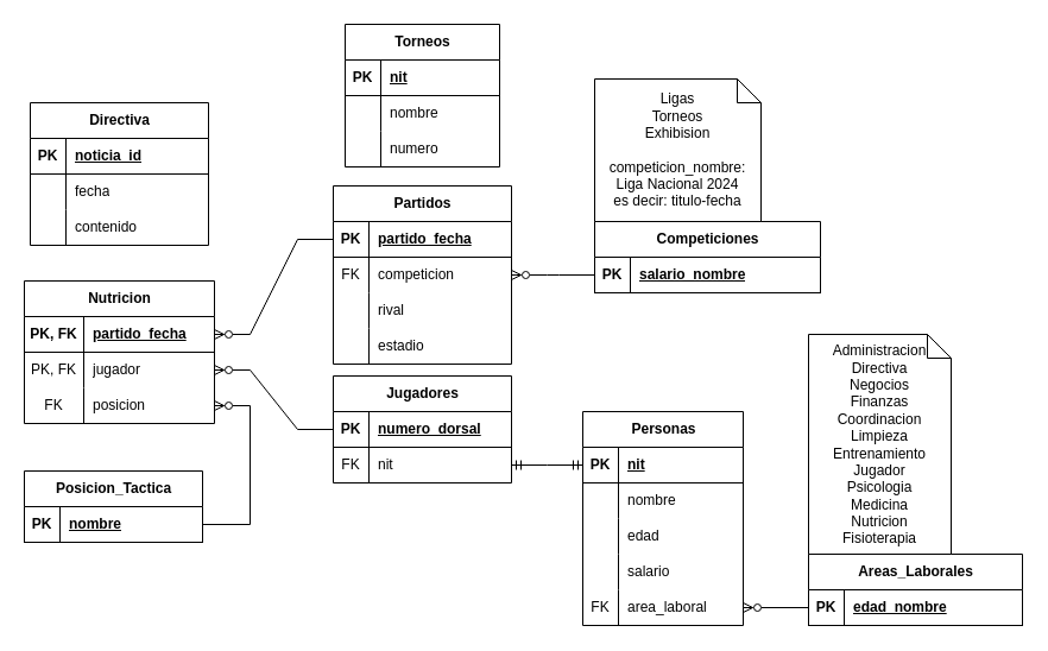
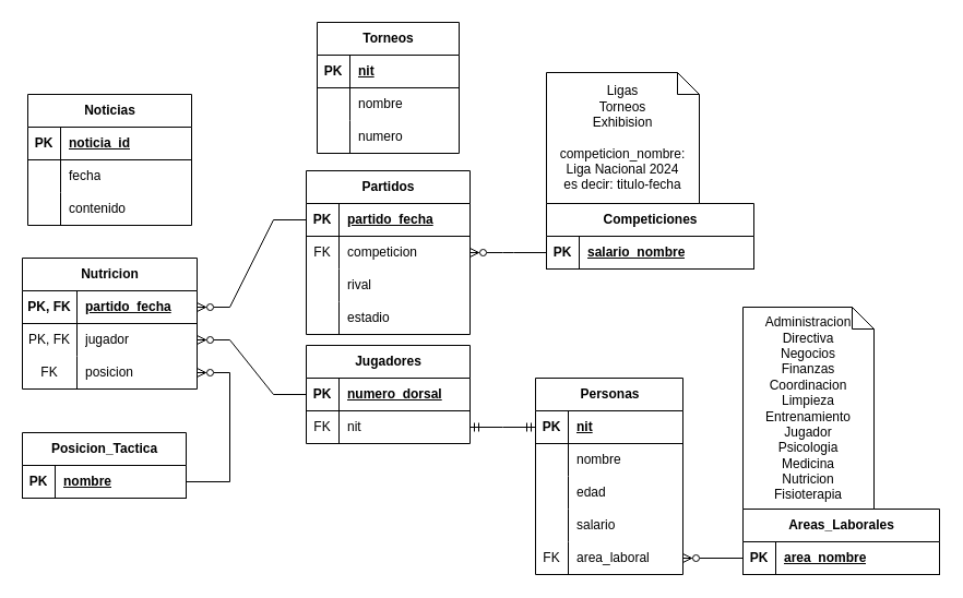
- <mxCell id="78" value="Directiva" style="shape=table;startSize=30;container=1;collapsible=1;childLayout=tableLayout;fixedRows=1;rowLines=0;fontStyle=1;align=center;resizeLast=1;html=1;" parent="1" vertex="1"><mxGeometry x="25" y="86" width="150" height="120" as="geometry" /></mxCell>
+ <mxCell id="78" value="Noticias" style="shape=table;startSize=30;container=1;collapsible=1;childLayout=tableLayout;fixedRows=1;rowLines=0;fontStyle=1;align=center;resizeLast=1;html=1;" parent="1" vertex="1"><mxGeometry x="25" y="86" width="150" height="120" as="geometry" /></mxCell>
- <mxCell id="31" value="edad_nombre" style="shape=partialRectangle;connectable=0;fillColor=none;top=0;left=0;bottom=0;right=0;align=left;spacingLeft=6;fontStyle=5;overflow=hidden;whiteSpace=wrap;html=1;" parent="29" vertex="1"><mxGeometry x="30" width="150" height="30" as="geometry"><mxRectangle width="150" height="30" as="alternateBounds" /></mxGeometry></mxCell>
+ <mxCell id="31" value="area_nombre" style="shape=partialRectangle;connectable=0;fillColor=none;top=0;left=0;bottom=0;right=0;align=left;spacingLeft=6;fontStyle=5;overflow=hidden;whiteSpace=wrap;html=1;" parent="29" vertex="1"><mxGeometry x="30" width="150" height="30" as="geometry"><mxRectangle width="150" height="30" as="alternateBounds" /></mxGeometry></mxCell>
